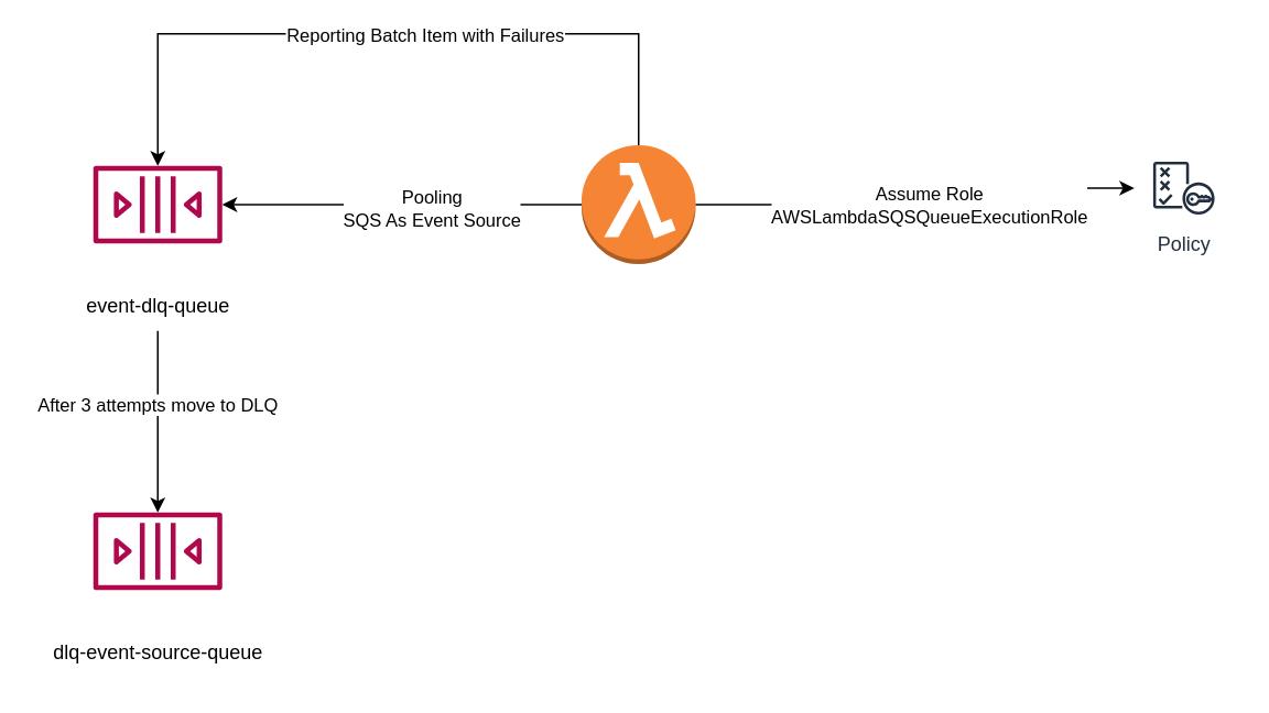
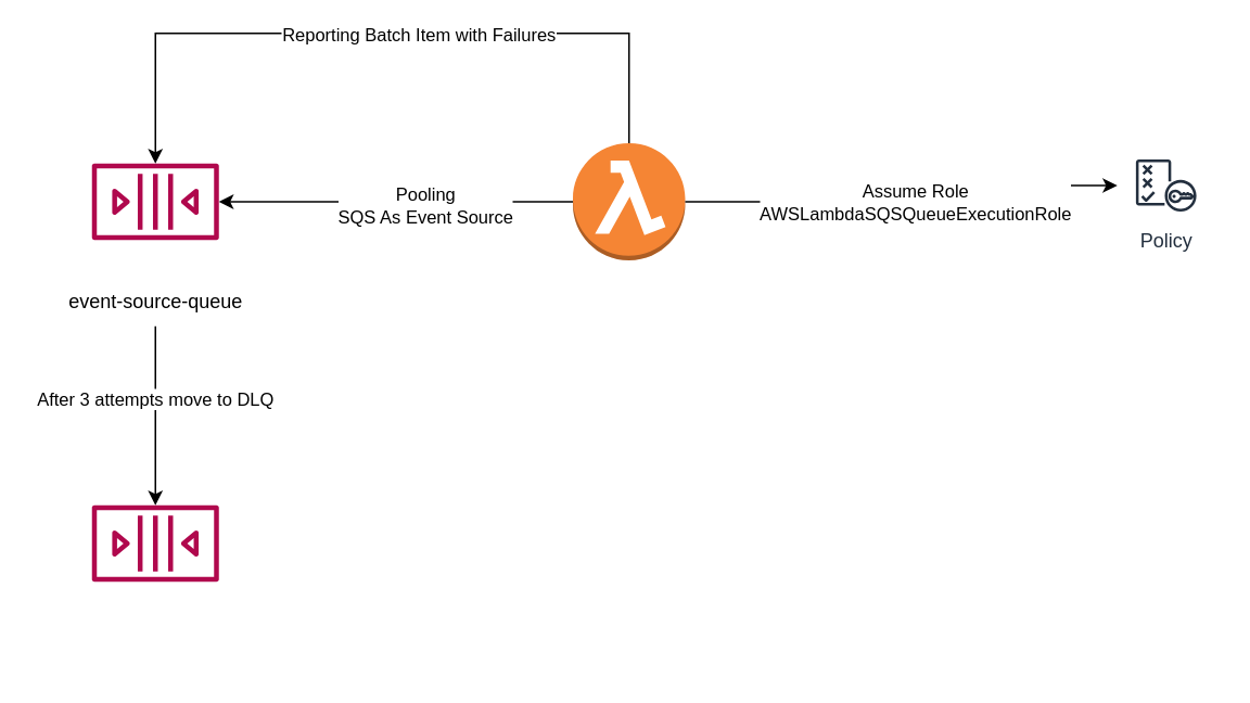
- <mxCell id="8" value="event-dlq-queue" style="text;html=1;align=center;verticalAlign=middle;resizable=0;points=[];autosize=1;strokeColor=none;fillColor=none;" vertex="1" parent="6"><mxGeometry y="70" width="130" height="30" as="geometry" /></mxCell>
+ <mxCell id="8" value="event-source-queue" style="text;html=1;align=center;verticalAlign=middle;resizable=0;points=[];autosize=1;strokeColor=none;fillColor=none;" vertex="1" parent="6"><mxGeometry y="70" width="130" height="30" as="geometry" /></mxCell>
- <mxCell id="11" value="dlq-event-source-queue" style="text;html=1;align=center;verticalAlign=middle;resizable=0;points=[];autosize=1;strokeColor=none;fillColor=none;" vertex="1" parent="9"><mxGeometry y="70" width="150" height="30" as="geometry" /></mxCell>
